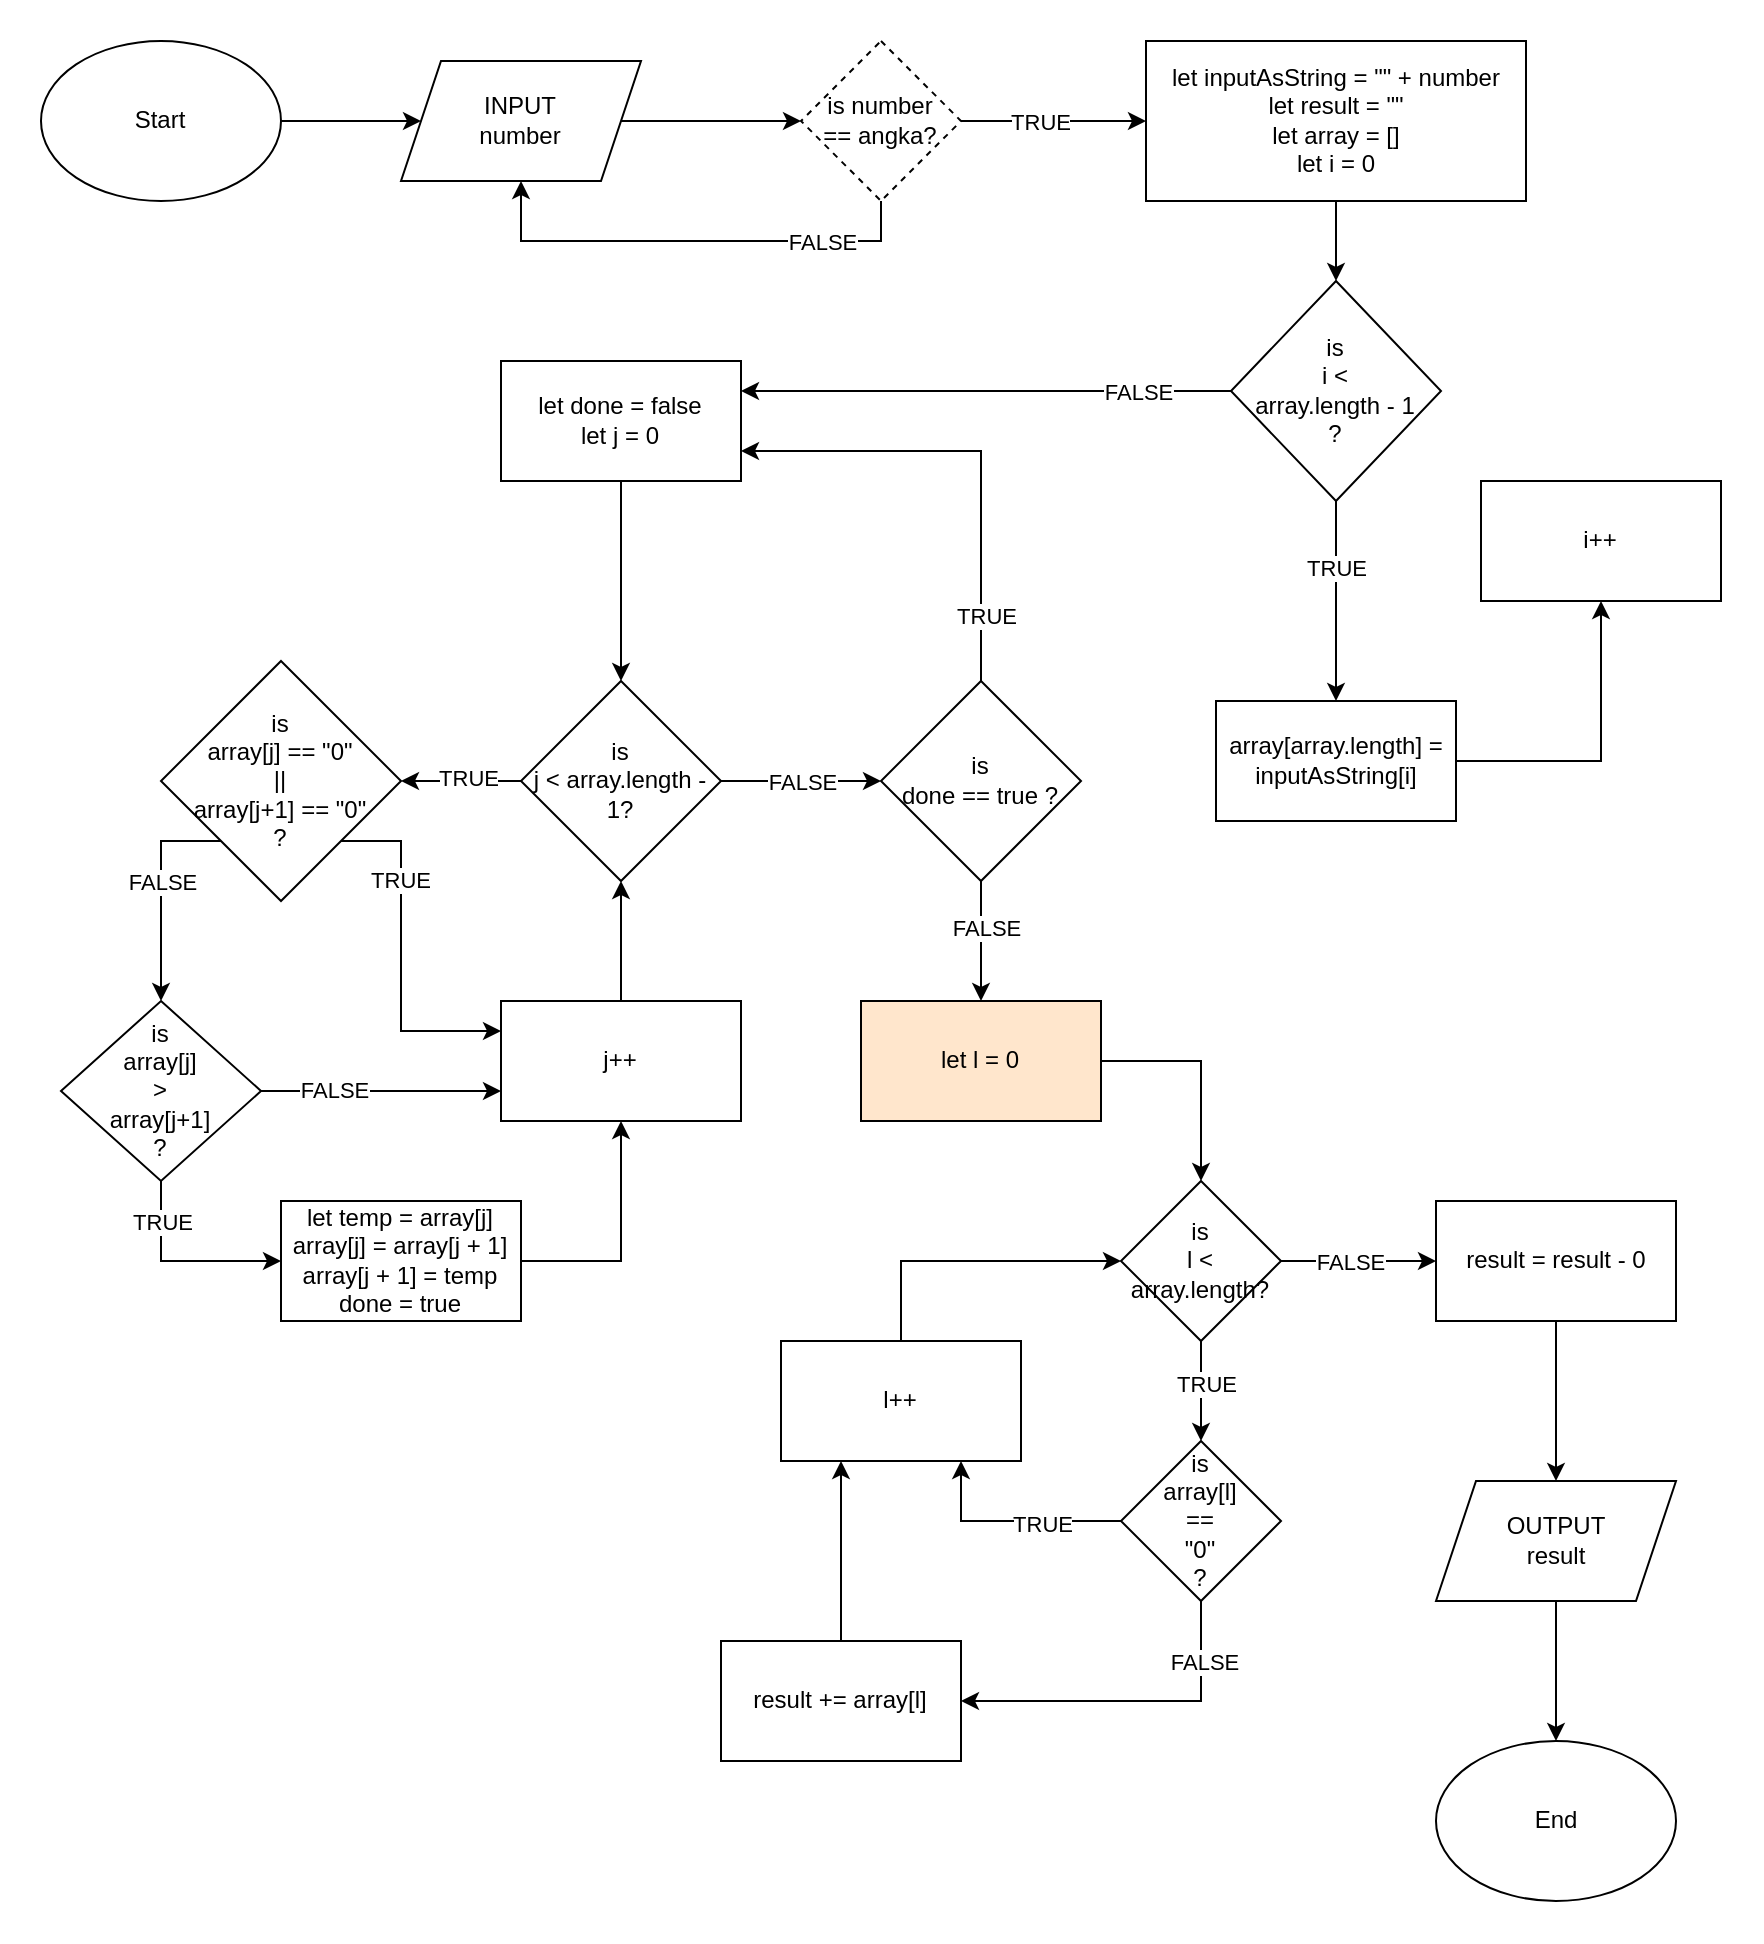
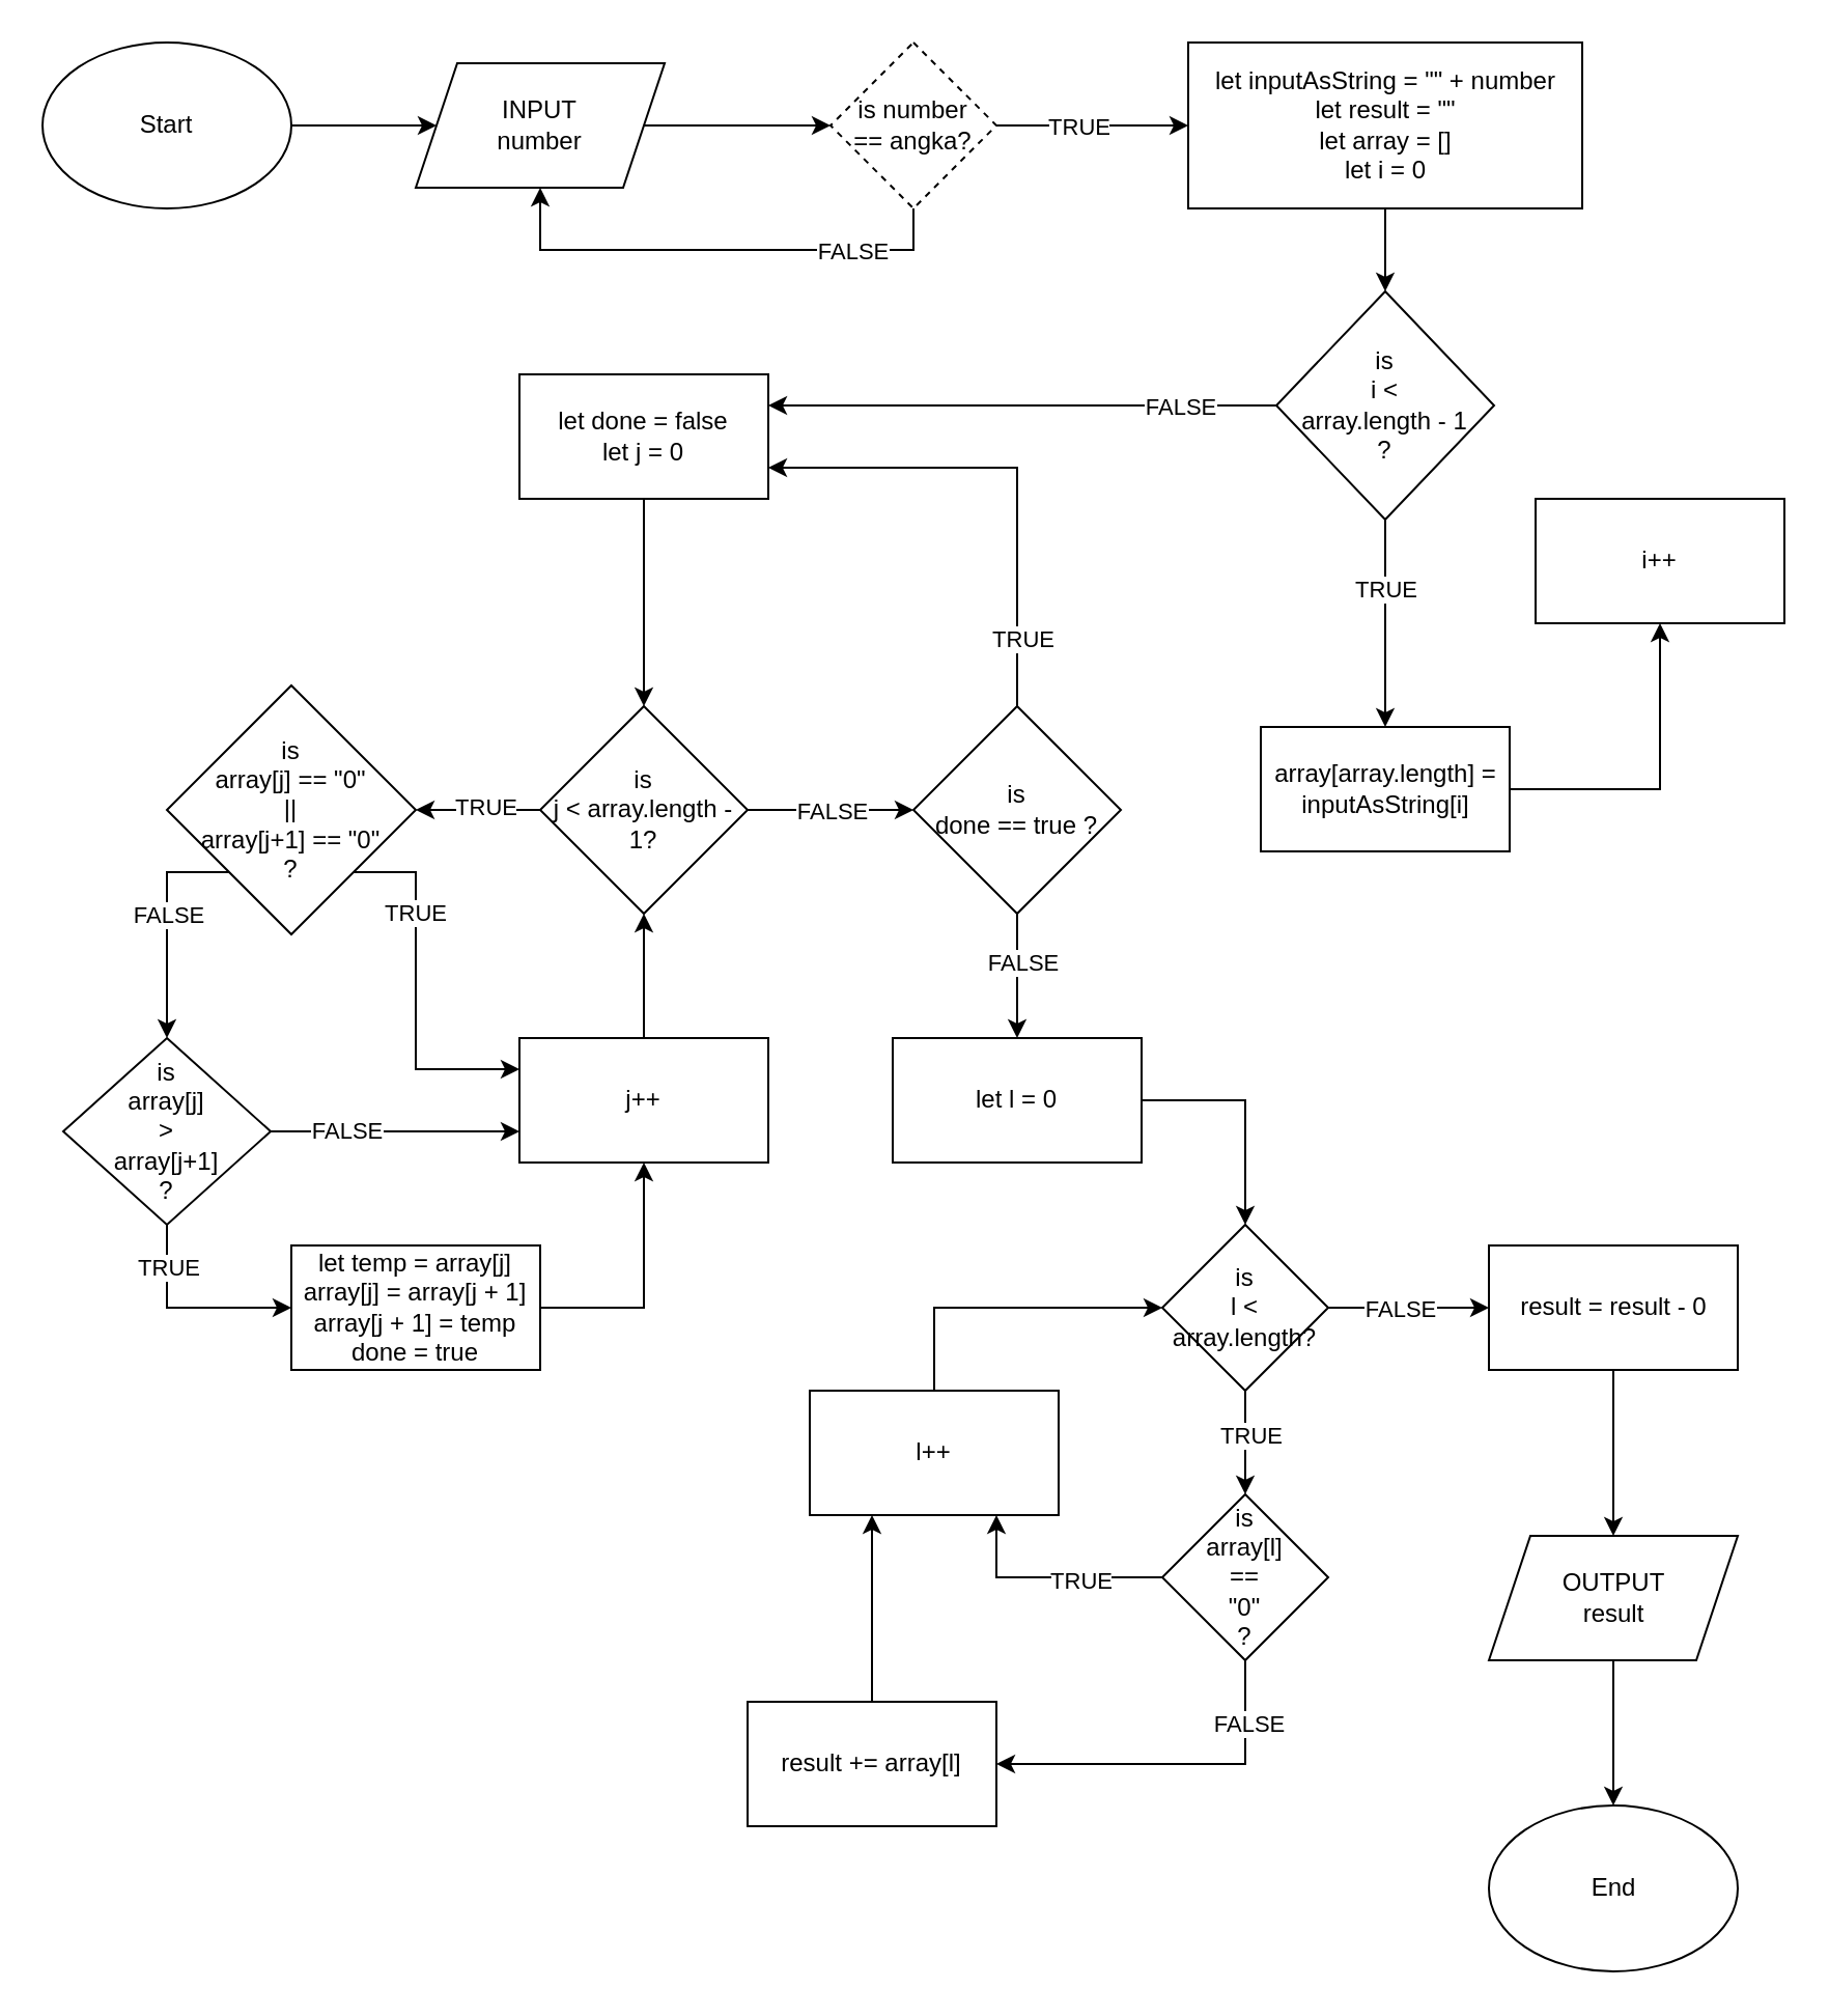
- <mxCell id="47" value="let l = 0" style="whiteSpace=wrap;html=1;fontStyle=0;fillColor=#ffe6cc;" vertex="1" parent="1"><mxGeometry x="430" y="500" width="120" height="60" as="geometry" /></mxCell>
+ <mxCell id="47" value="let l = 0" style="whiteSpace=wrap;html=1;fontStyle=0;" vertex="1" parent="1"><mxGeometry x="430" y="500" width="120" height="60" as="geometry" /></mxCell>
